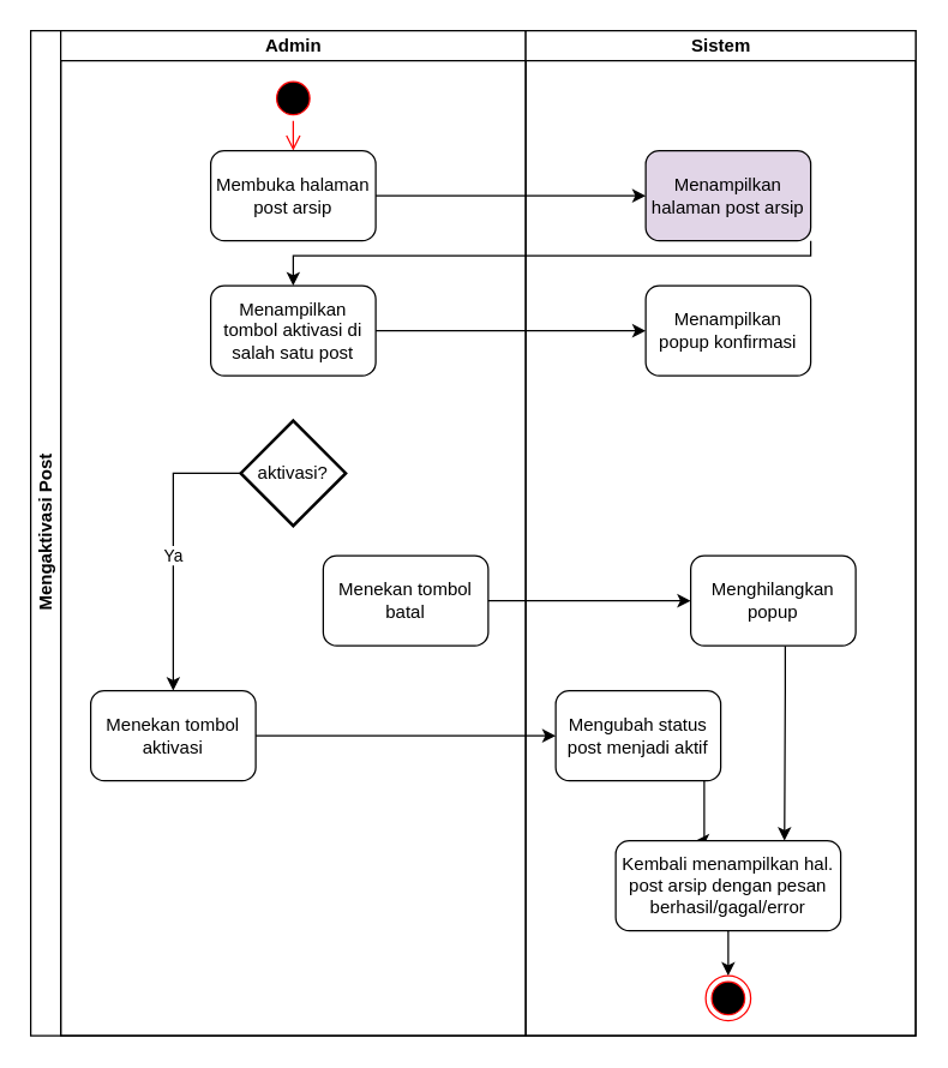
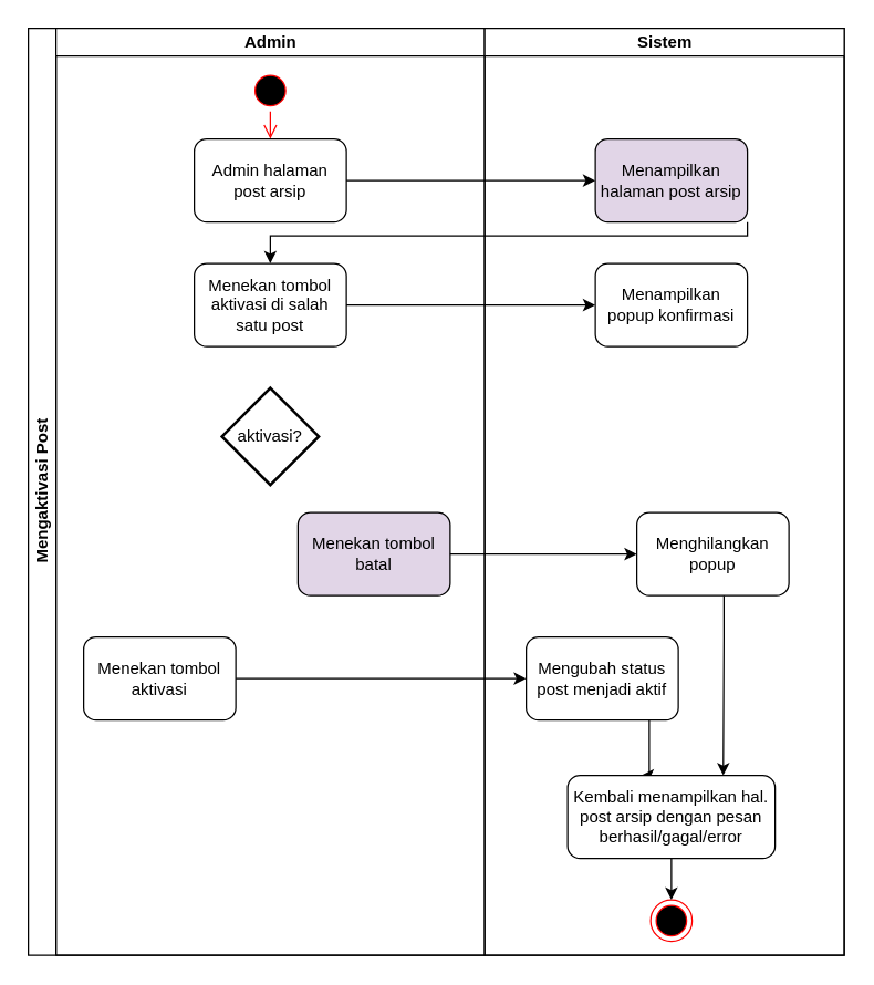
- <mxCell id="12" value="Membuka halaman post arsip" style="rounded=1;whiteSpace=wrap;html=1;" parent="4" vertex="1"><mxGeometry x="100" y="80" width="110" height="60" as="geometry" /></mxCell>
+ <mxCell id="12" value="Admin halaman post arsip" style="rounded=1;whiteSpace=wrap;html=1;" parent="4" vertex="1"><mxGeometry x="100" y="80" width="110" height="60" as="geometry" /></mxCell>
- <mxCell id="10" value="Menampilkan tombol aktivasi di salah satu post" style="rounded=1;whiteSpace=wrap;html=1;" parent="4" vertex="1"><mxGeometry x="100" y="170" width="110" height="60" as="geometry" /></mxCell>
+ <mxCell id="10" value="Menekan tombol aktivasi di salah satu post" style="rounded=1;whiteSpace=wrap;html=1;" parent="4" vertex="1"><mxGeometry x="100" y="170" width="110" height="60" as="geometry" /></mxCell>
- <mxCell id="6" style="edgeStyle=orthogonalEdgeStyle;rounded=0;orthogonalLoop=1;jettySize=auto;html=1;exitX=0;exitY=0.5;exitDx=0;exitDy=0;exitPerimeter=0;" edge="1" parent="4" source="9" target="8"><mxGeometry relative="1" as="geometry" /></mxCell>
- <mxCell id="7" value="Ya" style="edgeLabel;html=1;align=center;verticalAlign=middle;resizable=0;points=[];" vertex="1" connectable="0" parent="6"><mxGeometry x="0.037" y="-1" relative="1" as="geometry"><mxPoint as="offset" /></mxGeometry></mxCell>
- <mxCell id="13" value="Menekan tombol batal" style="rounded=1;whiteSpace=wrap;html=1;" vertex="1" parent="4"><mxGeometry x="175" y="350" width="110" height="60" as="geometry" /></mxCell>
+ <mxCell id="13" value="Menekan tombol batal" style="rounded=1;whiteSpace=wrap;html=1;fillColor=#e1d5e7;" vertex="1" parent="4"><mxGeometry x="175" y="350" width="110" height="60" as="geometry" /></mxCell>
- <mxCell id="16" value="Mengubah status post menjadi aktif" style="rounded=1;whiteSpace=wrap;html=1;" vertex="1" parent="14"><mxGeometry x="20" y="440" width="110" height="60" as="geometry" /></mxCell>
+ <mxCell id="16" value="Mengubah status post menjadi aktif" style="rounded=1;whiteSpace=wrap;html=1;" vertex="1" parent="14"><mxGeometry x="30" y="440" width="110" height="60" as="geometry" /></mxCell>
